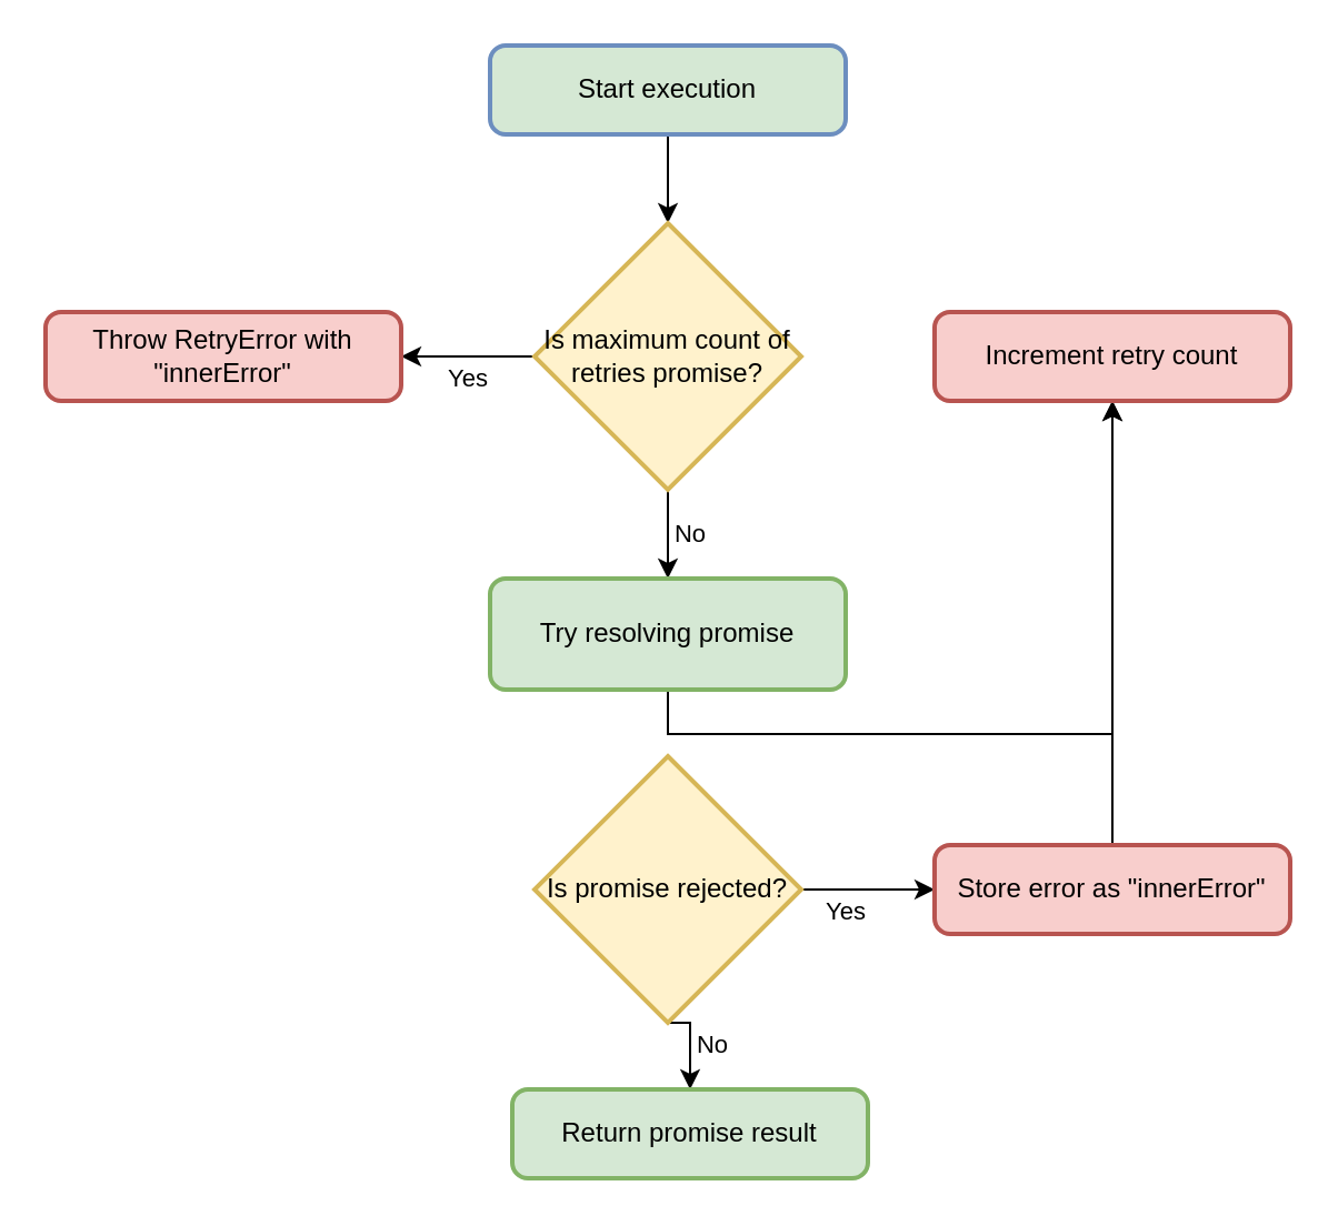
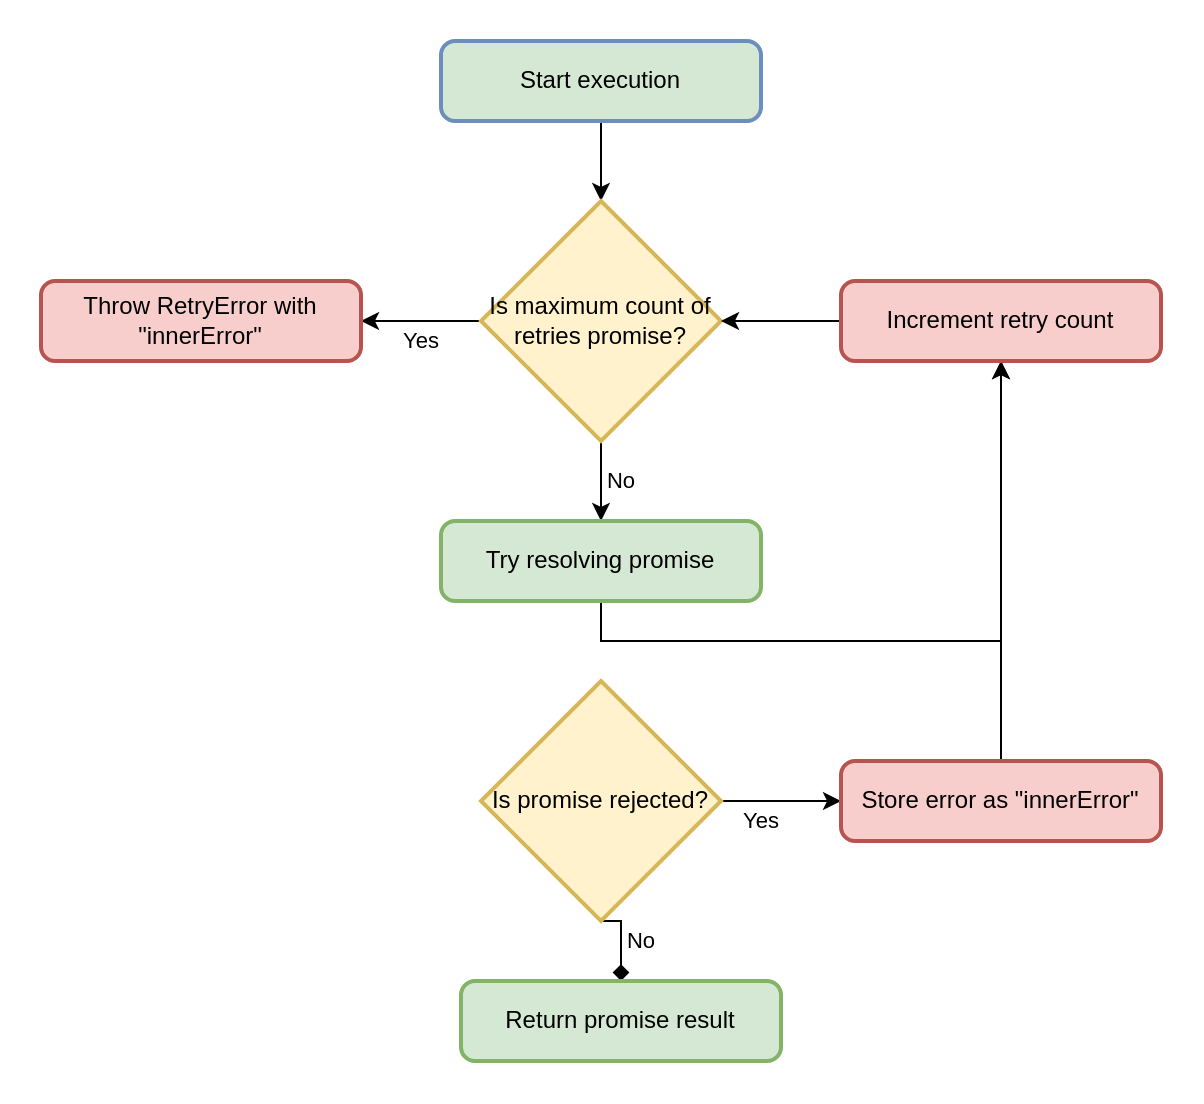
+ <mxCell id="15" style="edgeStyle=orthogonalEdgeStyle;rounded=0;orthogonalLoop=1;jettySize=auto;html=1;exitX=0;exitY=0.5;exitDx=0;exitDy=0;entryX=1;entryY=0.5;entryDx=0;entryDy=0;entryPerimeter=0;" parent="1" source="16" target="6" edge="1"><mxGeometry relative="1" as="geometry" /></mxCell>
- <mxCell id="9" value="Try resolving promise" style="rounded=1;whiteSpace=wrap;html=1;absoluteArcSize=1;arcSize=14;strokeWidth=2;fillColor=#d5e8d4;strokeColor=#82b366;" parent="1" vertex="1"><mxGeometry x="220" y="260" width="160" height="50" as="geometry" /></mxCell>
+ <mxCell id="9" value="Try resolving promise" style="rounded=1;whiteSpace=wrap;html=1;absoluteArcSize=1;arcSize=14;strokeWidth=2;fillColor=#d5e8d4;strokeColor=#82b366;" parent="1" vertex="1"><mxGeometry x="220" y="260" width="160" height="40" as="geometry" /></mxCell>
- <mxCell id="11" value="No" style="edgeStyle=orthogonalEdgeStyle;rounded=0;orthogonalLoop=1;jettySize=auto;html=1;exitX=0.5;exitY=1;exitDx=0;exitDy=0;exitPerimeter=0;entryX=0.5;entryY=0;entryDx=0;entryDy=0;labelBackgroundColor=none;" parent="1" source="12" target="17" edge="1"><mxGeometry y="10" relative="1" as="geometry"><mxPoint as="offset" /></mxGeometry></mxCell>
+ <mxCell id="11" value="No" style="edgeStyle=orthogonalEdgeStyle;rounded=0;orthogonalLoop=1;jettySize=auto;html=1;exitX=0.5;exitY=1;exitDx=0;exitDy=0;exitPerimeter=0;entryX=0.5;entryY=0;entryDx=0;entryDy=0;labelBackgroundColor=none;endArrow=diamond;" parent="1" source="12" target="17" edge="1"><mxGeometry y="10" relative="1" as="geometry"><mxPoint as="offset" /></mxGeometry></mxCell>
